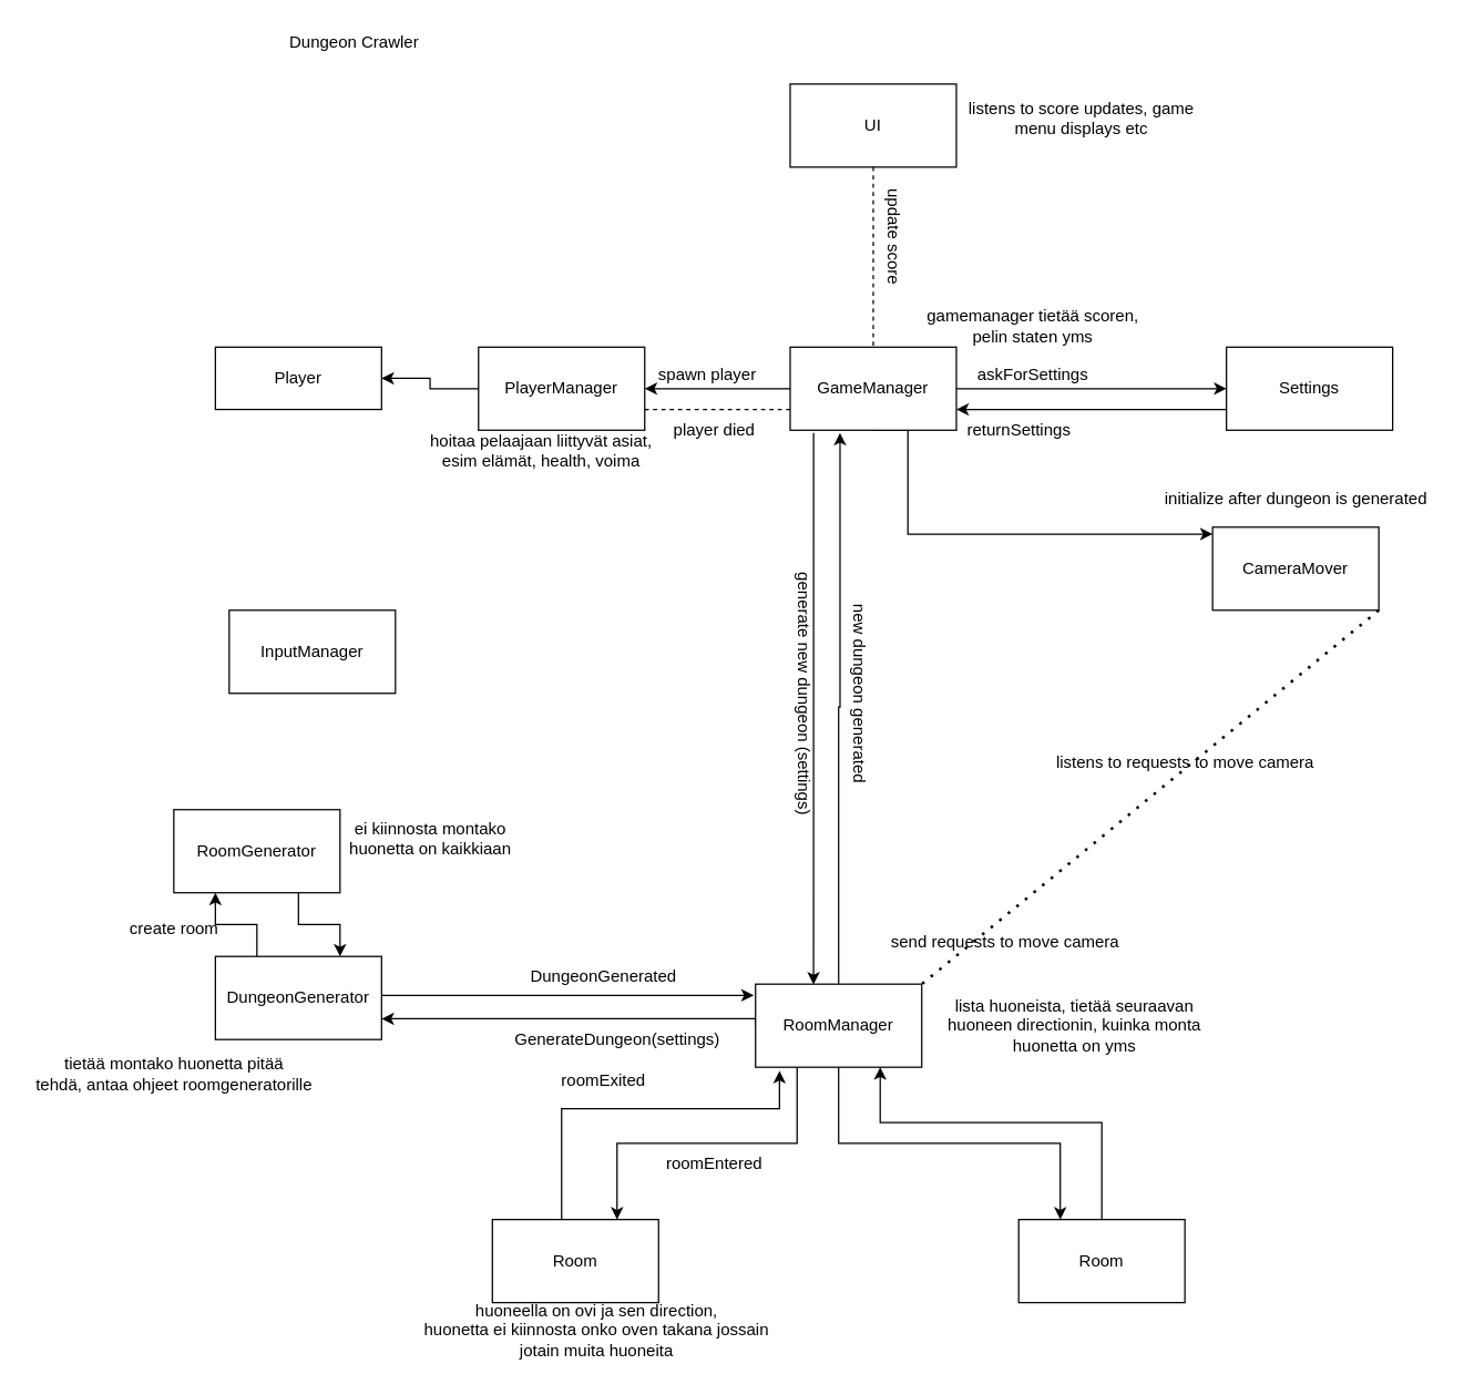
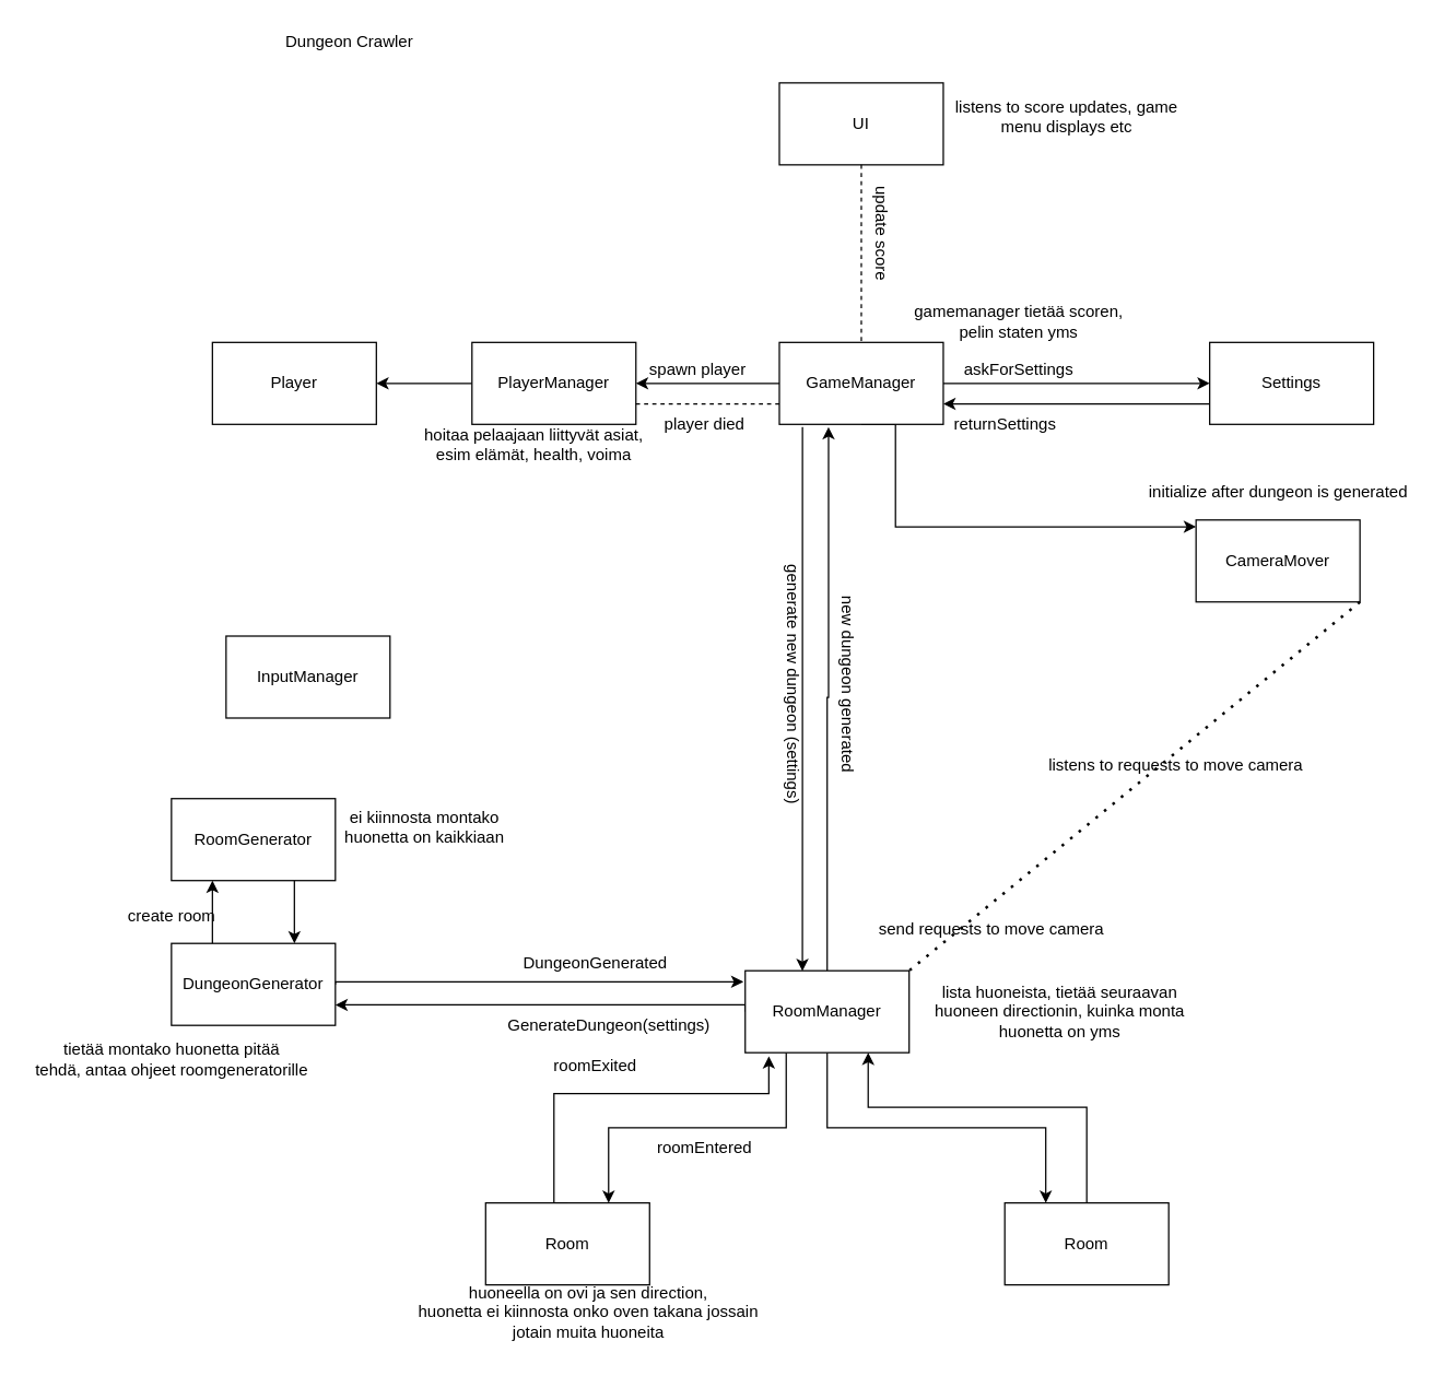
- <mxCell id="15" value="Player" style="rounded=0;whiteSpace=wrap;html=1;" vertex="1" parent="1"><mxGeometry x="155" y="250" width="120" height="45" as="geometry" /></mxCell>
+ <mxCell id="15" value="Player" style="rounded=0;whiteSpace=wrap;html=1;" vertex="1" parent="1"><mxGeometry x="155" y="250" width="120" height="60" as="geometry" /></mxCell>
- <mxCell id="16" value="InputManager" style="rounded=0;whiteSpace=wrap;html=1;" vertex="1" parent="1"><mxGeometry x="165" y="440" width="120" height="60" as="geometry" /></mxCell>
+ <mxCell id="16" value="InputManager" style="rounded=0;whiteSpace=wrap;html=1;" vertex="1" parent="1"><mxGeometry x="165" y="465" width="120" height="60" as="geometry" /></mxCell>
- <mxCell id="29" value="listens to requests to move camera" style="text;html=1;align=center;verticalAlign=middle;resizable=0;points=[];autosize=1;strokeColor=none;fillColor=none;" vertex="1" parent="1"><mxGeometry x="755" y="540" width="200" height="20" as="geometry" /></mxCell>
+ <mxCell id="29" value="listens to requests to move camera" style="text;html=1;align=center;verticalAlign=middle;resizable=0;points=[];autosize=1;strokeColor=none;fillColor=none;" vertex="1" parent="1"><mxGeometry x="760" y="550" width="200" height="20" as="geometry" /></mxCell>
- <mxCell id="37" value="DungeonGenerator" style="rounded=0;whiteSpace=wrap;html=1;" vertex="1" parent="1"><mxGeometry x="155" y="690" width="120" height="60" as="geometry" /></mxCell>
+ <mxCell id="37" value="DungeonGenerator" style="rounded=0;whiteSpace=wrap;html=1;" vertex="1" parent="1"><mxGeometry x="125" y="690" width="120" height="60" as="geometry" /></mxCell>
